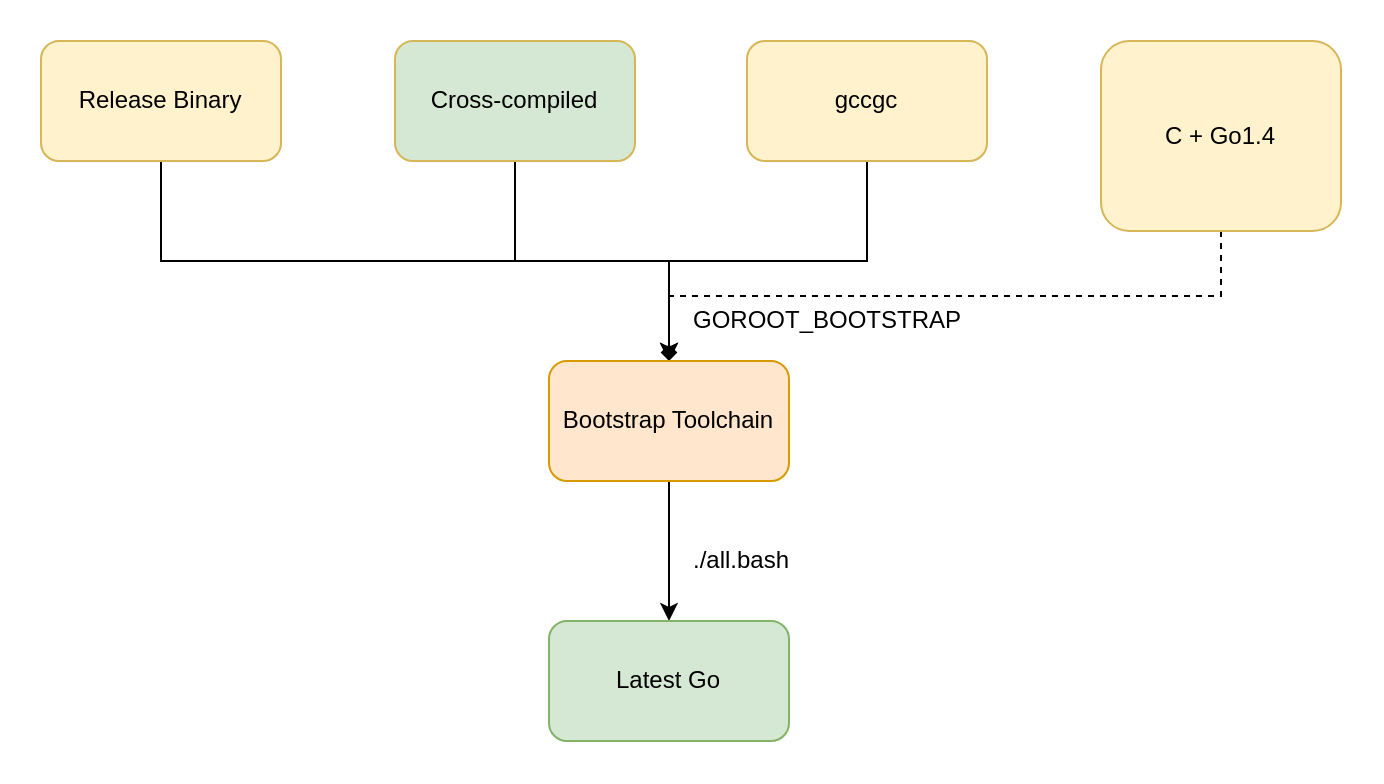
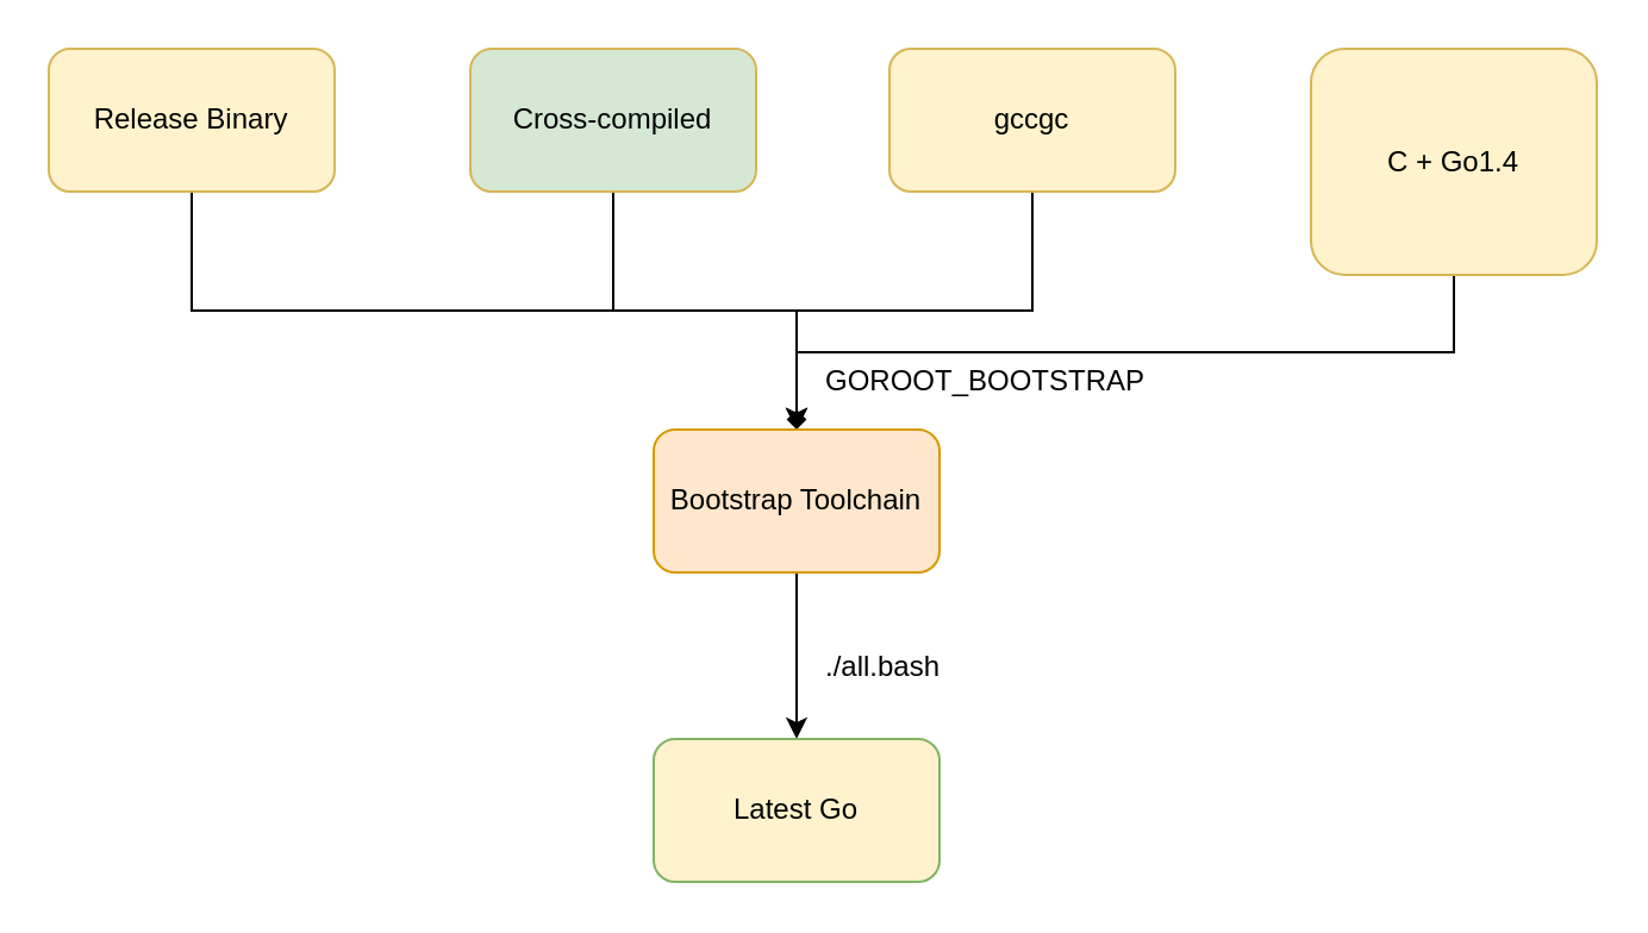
- <mxCell id="8" style="edgeStyle=orthogonalEdgeStyle;rounded=0;orthogonalLoop=1;jettySize=auto;html=1;exitX=0.5;exitY=1;exitDx=0;exitDy=0;dashed=1;" edge="1" parent="1" source="9" target="11"><mxGeometry relative="1" as="geometry" /></mxCell>
+ <mxCell id="8" style="edgeStyle=orthogonalEdgeStyle;rounded=0;orthogonalLoop=1;jettySize=auto;html=1;exitX=0.5;exitY=1;exitDx=0;exitDy=0;" edge="1" parent="1" source="9" target="11"><mxGeometry relative="1" as="geometry" /></mxCell>
- <mxCell id="12" value="Latest Go" style="rounded=1;whiteSpace=wrap;html=1;fillColor=#d5e8d4;strokeColor=#82b366;" vertex="1" parent="1"><mxGeometry x="274" y="310" width="120" height="60" as="geometry" /></mxCell>
+ <mxCell id="12" value="Latest Go" style="rounded=1;whiteSpace=wrap;html=1;fillColor=#fff2cc;strokeColor=#82b366;" vertex="1" parent="1"><mxGeometry x="274" y="310" width="120" height="60" as="geometry" /></mxCell>
